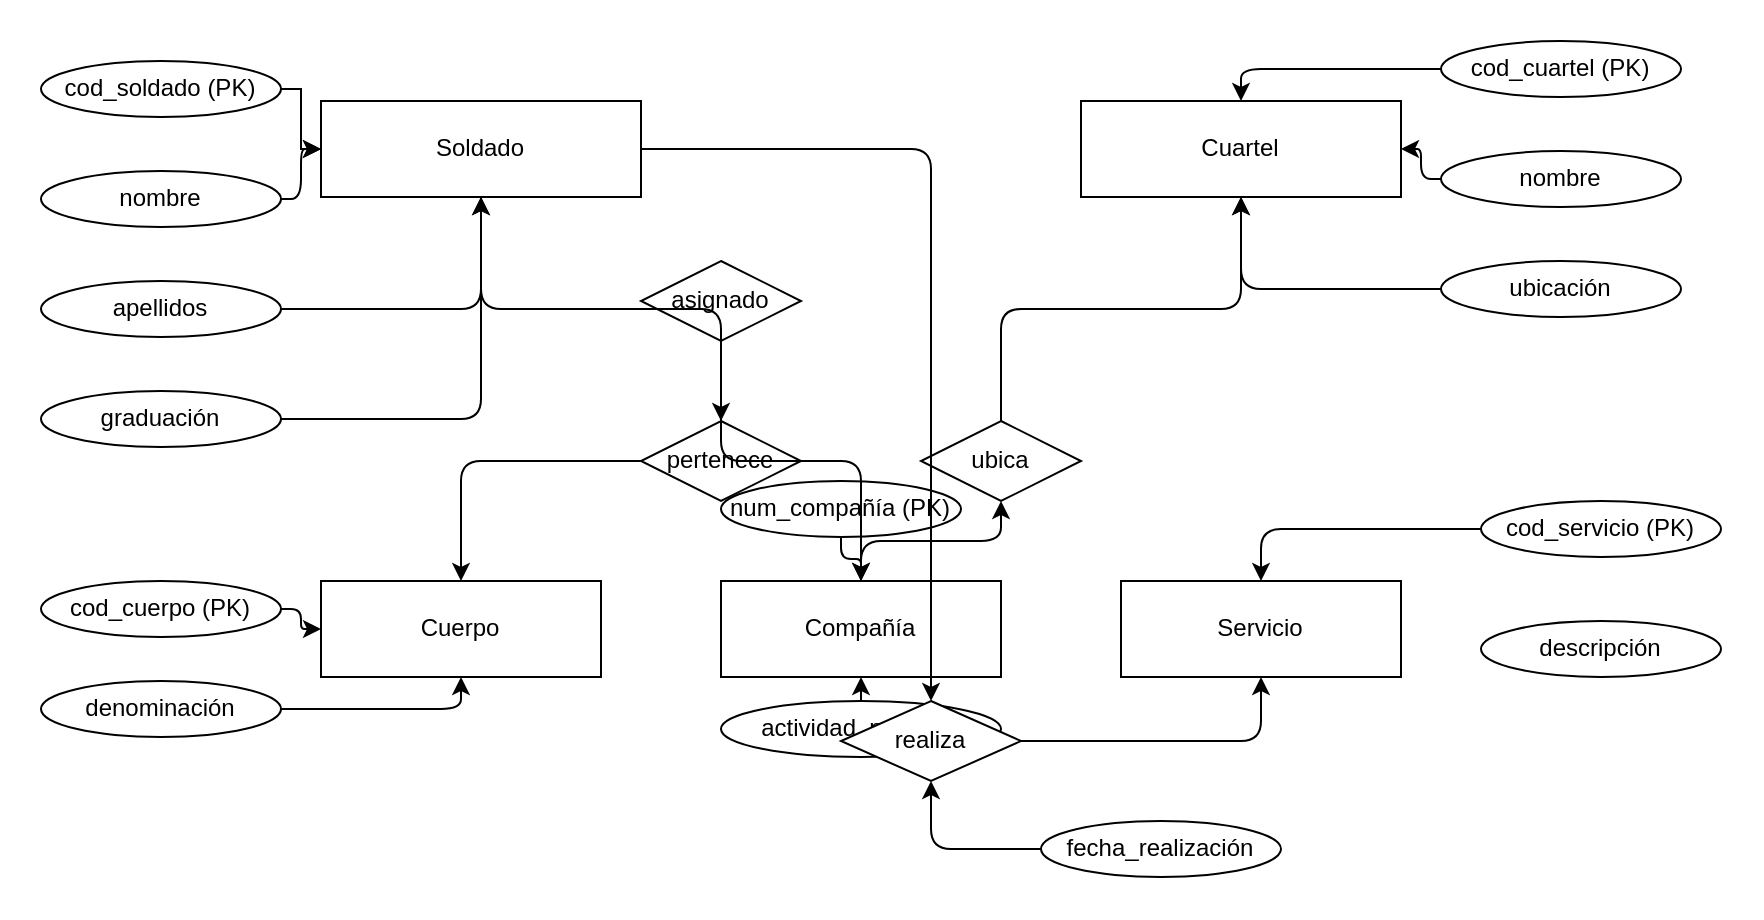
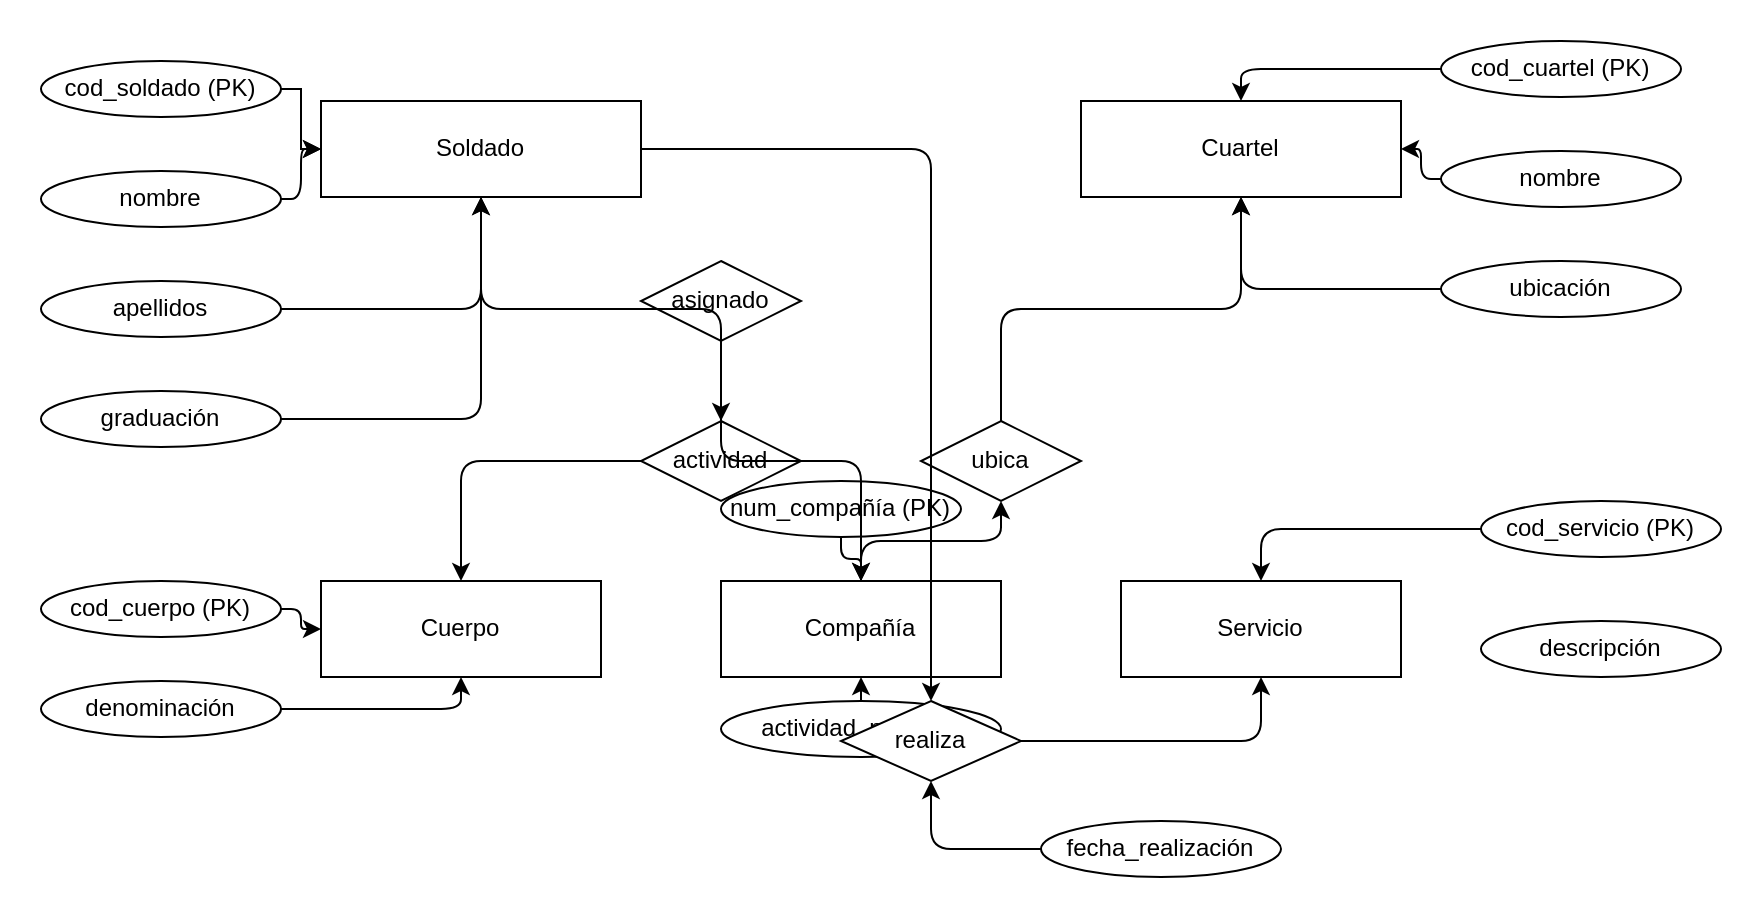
- <mxCell id="20" value="pertenece" style="shape=rhombus;whiteSpace=wrap;html=1;strokeColor=#000000;" vertex="1" parent="1"><mxGeometry x="320" y="210" width="80" height="40" as="geometry" /></mxCell>
+ <mxCell id="20" value="actividad" style="shape=rhombus;whiteSpace=wrap;html=1;strokeColor=#000000;" vertex="1" parent="1"><mxGeometry x="320" y="210" width="80" height="40" as="geometry" /></mxCell>
